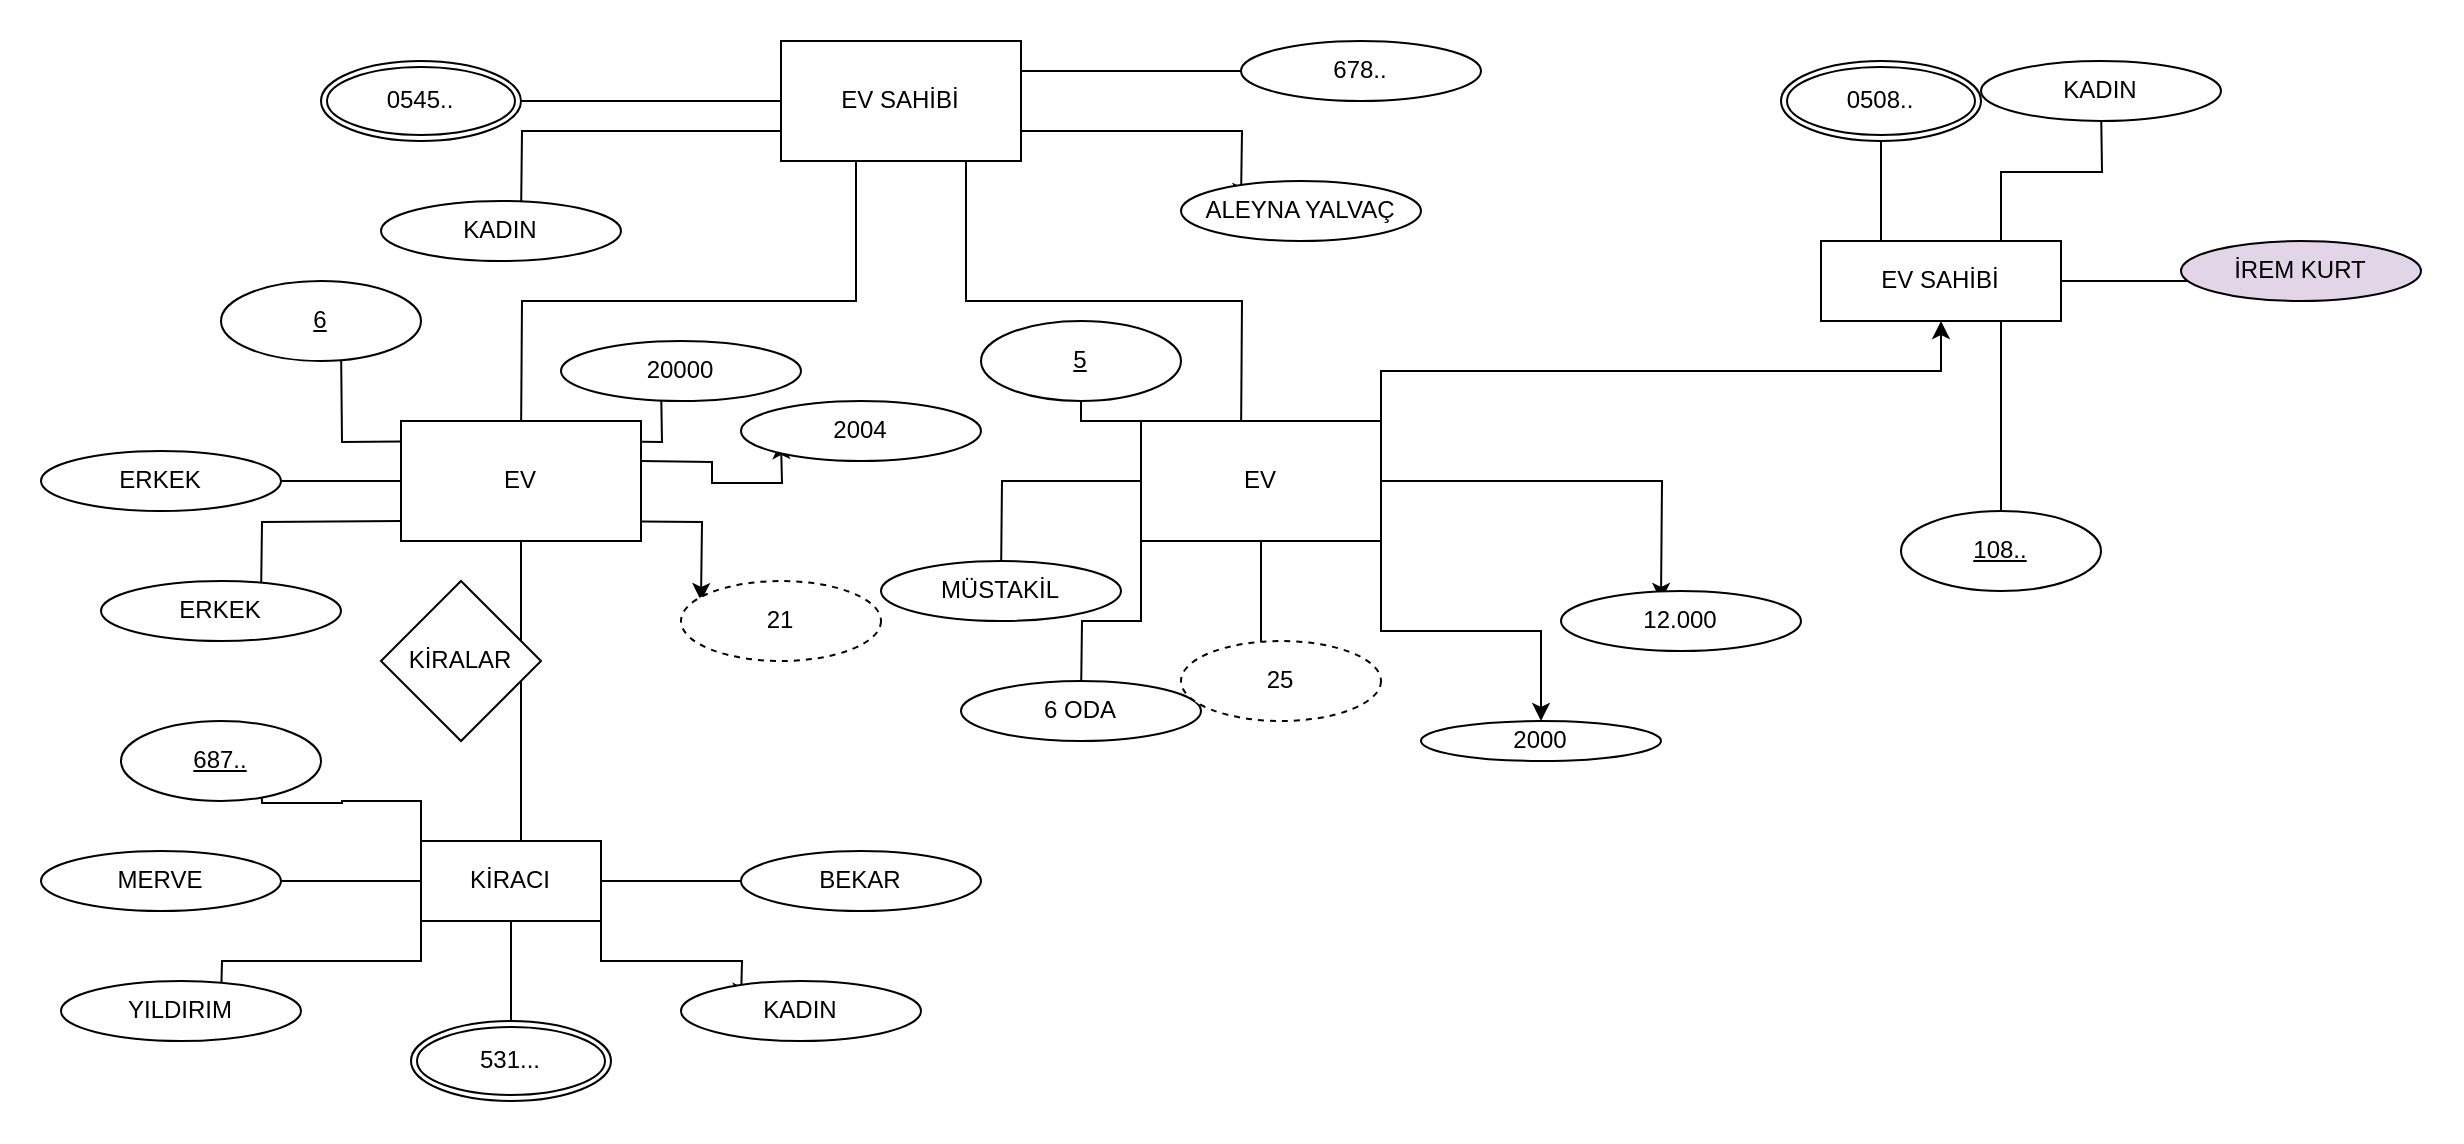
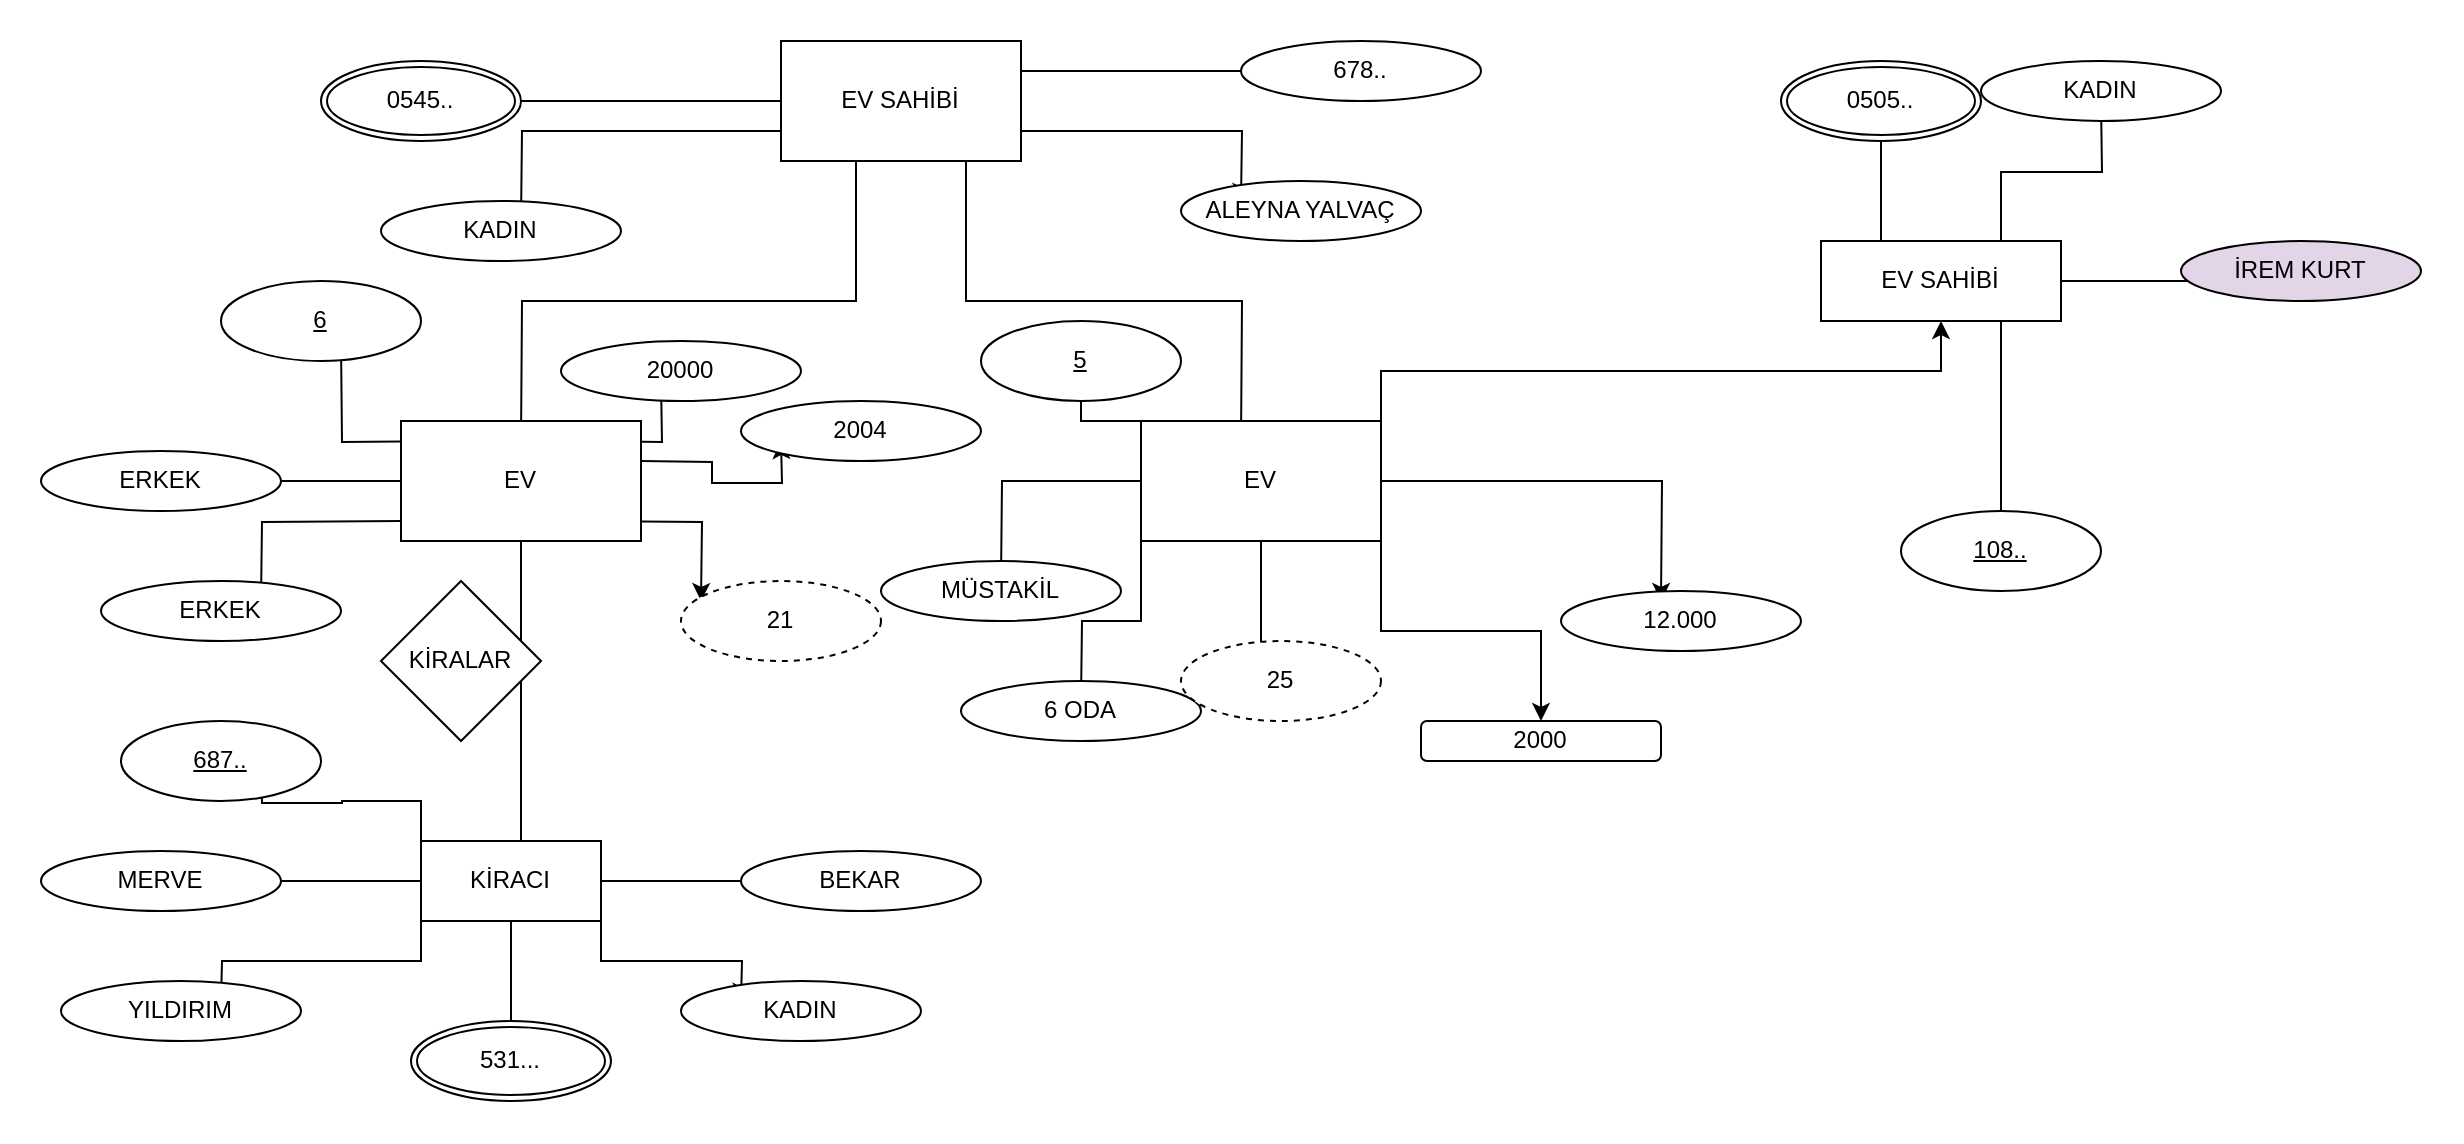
- <mxCell id="62" value="0508.." style="ellipse;shape=doubleEllipse;margin=3;whiteSpace=wrap;html=1;align=center;" vertex="1" parent="1"><mxGeometry x="890" y="30" width="100" height="40" as="geometry" /></mxCell>
+ <mxCell id="62" value="0505.." style="ellipse;shape=doubleEllipse;margin=3;whiteSpace=wrap;html=1;align=center;" vertex="1" parent="1"><mxGeometry x="890" y="30" width="100" height="40" as="geometry" /></mxCell>
- <mxCell id="55" value="2000" style="ellipse;whiteSpace=wrap;html=1;" vertex="1" parent="1"><mxGeometry x="710" y="360" width="120" height="20" as="geometry" /></mxCell>
+ <mxCell id="55" value="2000" style="whiteSpace=wrap;html=1;rounded=1;" vertex="1" parent="1"><mxGeometry x="710" y="360" width="120" height="20" as="geometry" /></mxCell>
